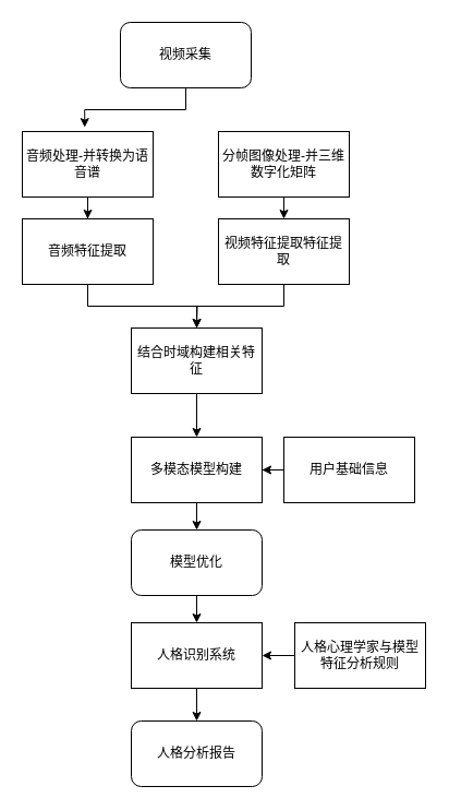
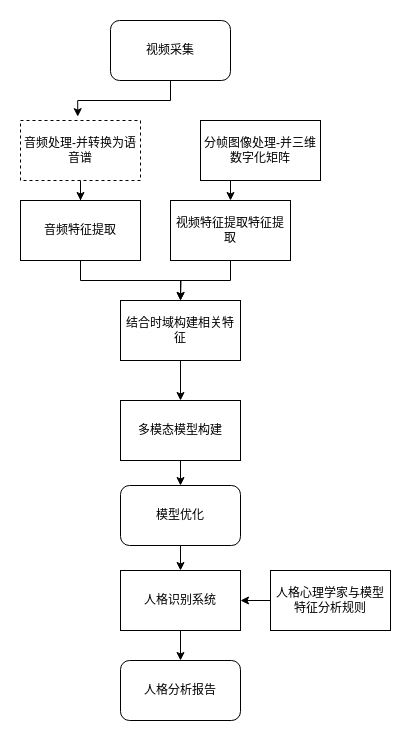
- <mxCell id="5" value="音频处理-并转换为语音谱" style="rounded=0;whiteSpace=wrap;html=1;" vertex="1" parent="1"><mxGeometry x="20" y="120" width="120" height="60" as="geometry" /></mxCell>
+ <mxCell id="5" value="音频处理-并转换为语音谱" style="rounded=0;whiteSpace=wrap;html=1;dashed=1;" vertex="1" parent="1"><mxGeometry x="20" y="120" width="120" height="60" as="geometry" /></mxCell>
- <mxCell id="11" value="视频特征提取特征提取" style="rounded=0;whiteSpace=wrap;html=1;" vertex="1" parent="1"><mxGeometry x="200" y="200" width="120" height="60" as="geometry" /></mxCell>
+ <mxCell id="11" value="视频特征提取特征提取" style="rounded=0;whiteSpace=wrap;html=1;" vertex="1" parent="1"><mxGeometry x="170" y="200" width="120" height="60" as="geometry" /></mxCell>
- <mxCell id="18" style="edgeStyle=orthogonalEdgeStyle;rounded=0;orthogonalLoop=1;jettySize=auto;html=1;exitX=0;exitY=0.5;exitDx=0;exitDy=0;" edge="1" parent="1" source="19" target="13"><mxGeometry relative="1" as="geometry" /></mxCell>
- <mxCell id="19" value="用户基础信息" style="rounded=0;whiteSpace=wrap;html=1;" vertex="1" parent="1"><mxGeometry x="260" y="400" width="120" height="60" as="geometry" /></mxCell>
